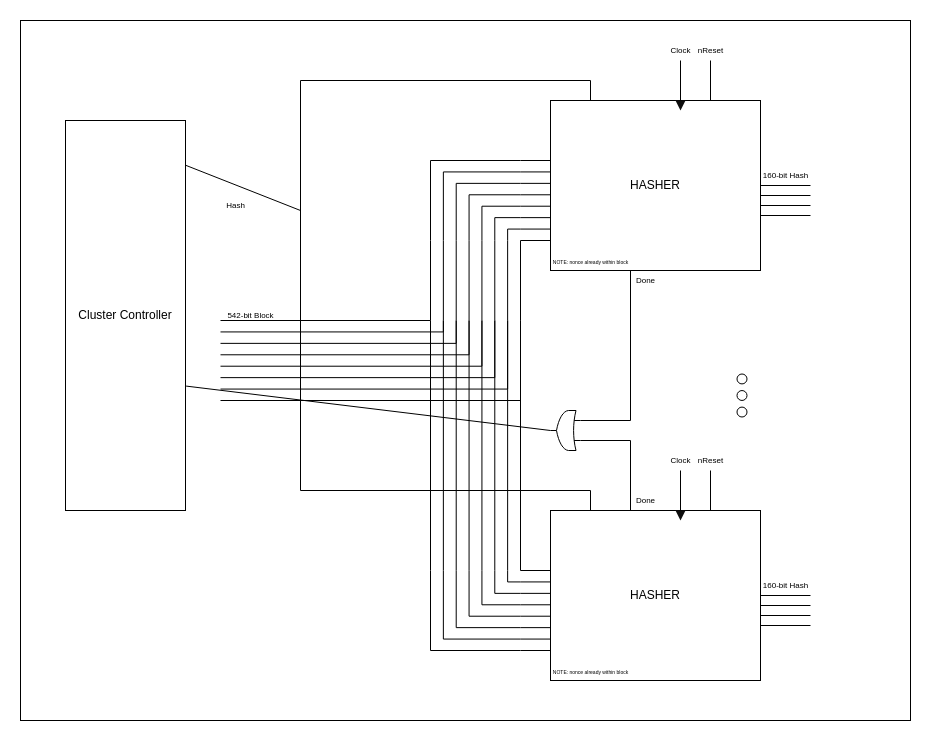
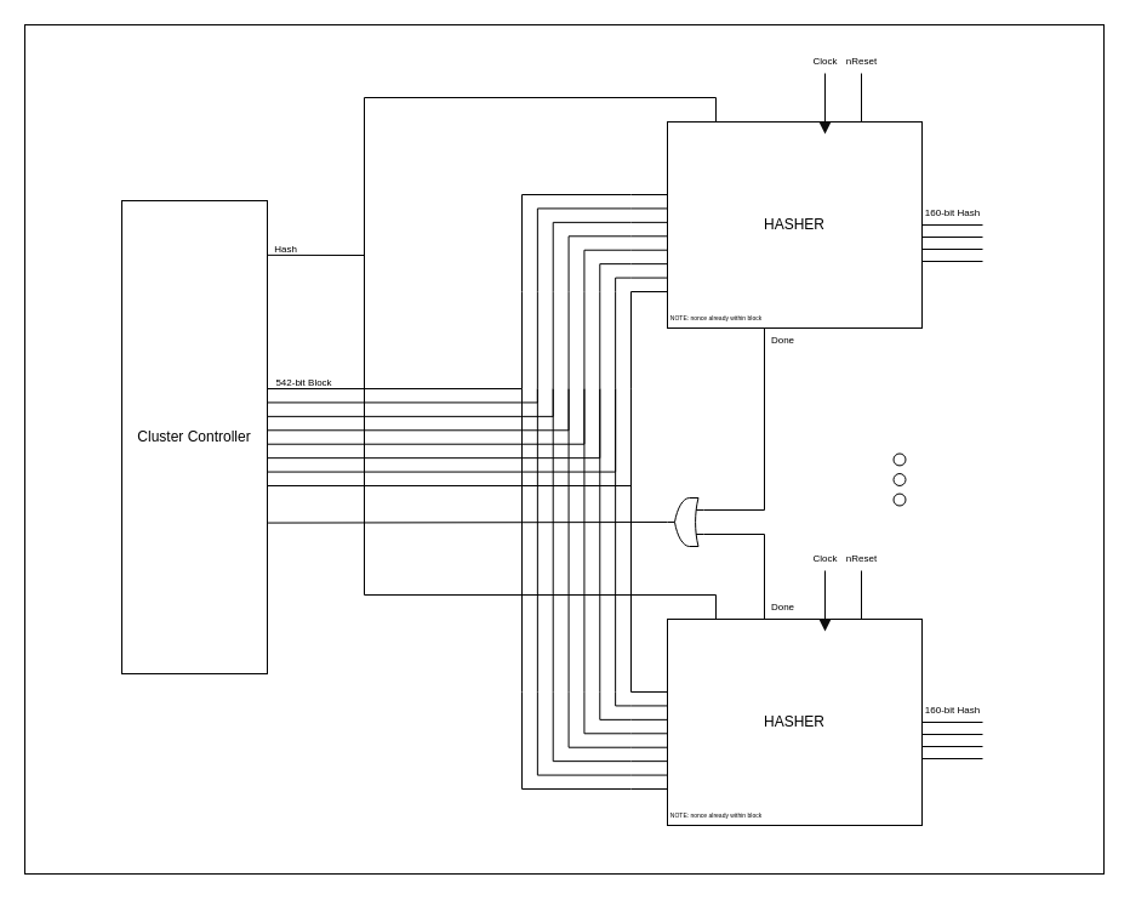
- <mxCell id="37" value="&lt;font style=&quot;font-size: 12px;&quot;&gt;Cluster Controller&lt;/font&gt;" style="rounded=0;whiteSpace=wrap;html=1;fontSize=8;fillColor=default;" vertex="1" parent="1"><mxGeometry x="65" y="120" width="120" height="390" as="geometry" /></mxCell>
+ <mxCell id="37" value="&lt;font style=&quot;font-size: 12px;&quot;&gt;Cluster Controller&lt;/font&gt;" style="rounded=0;whiteSpace=wrap;html=1;fontSize=8;fillColor=default;" vertex="1" parent="1"><mxGeometry x="100" y="165" width="120" height="390" as="geometry" /></mxCell>
